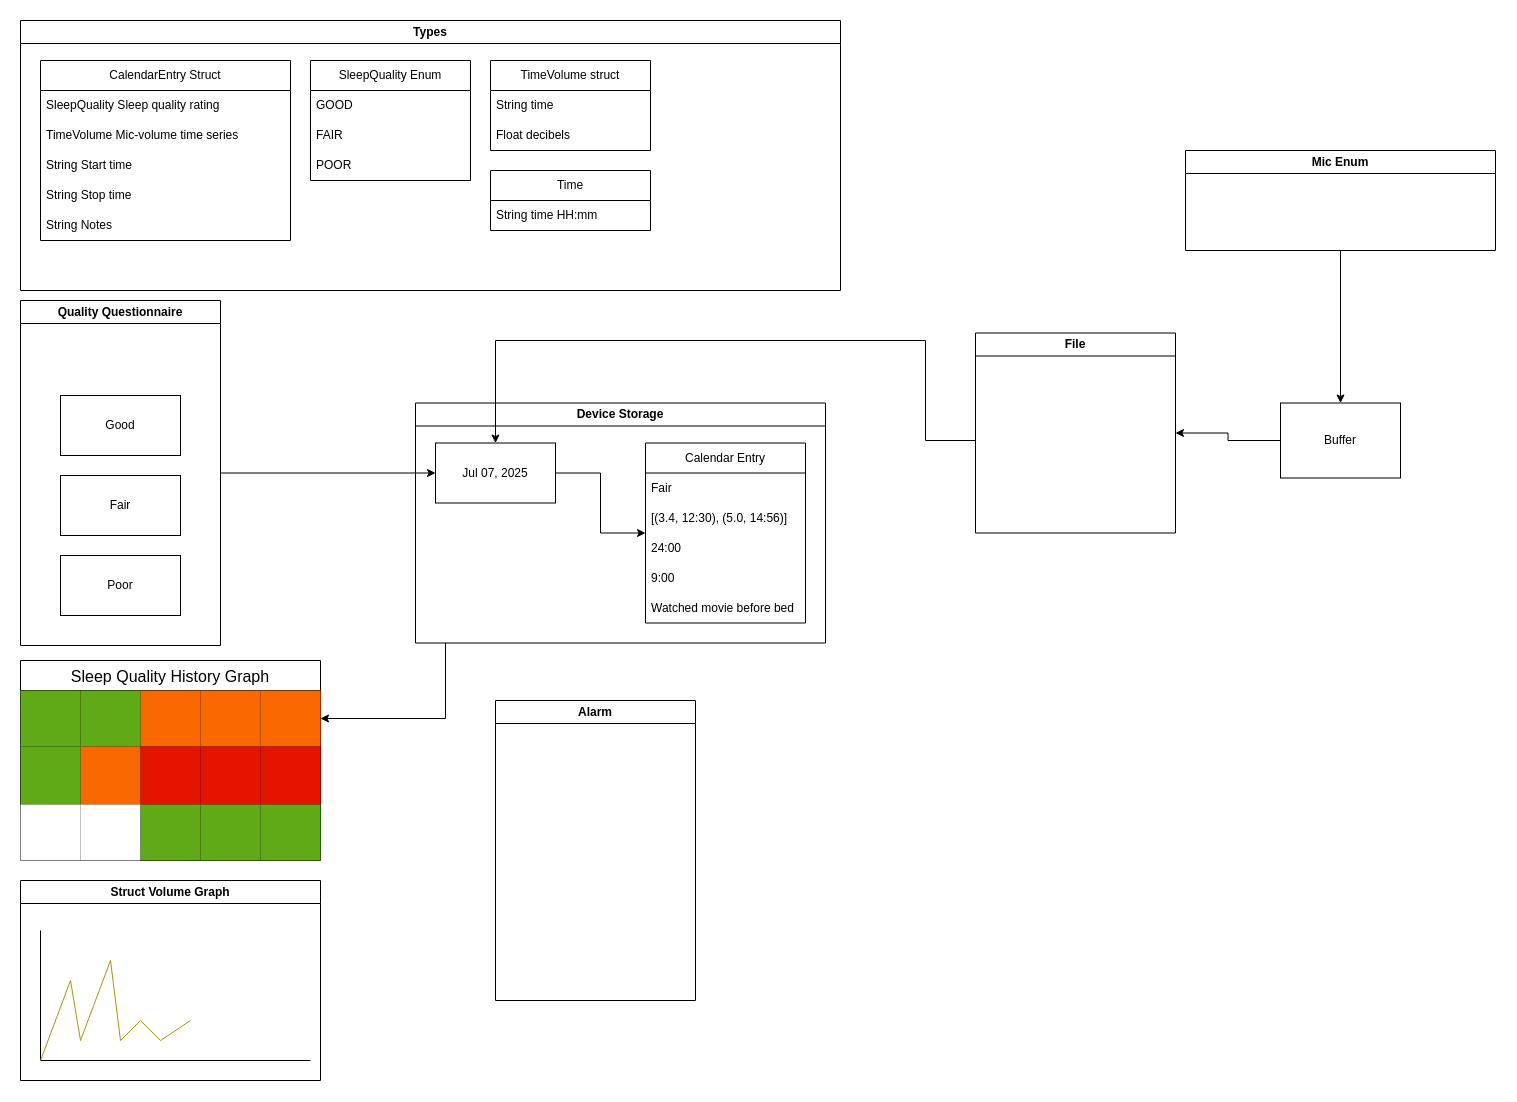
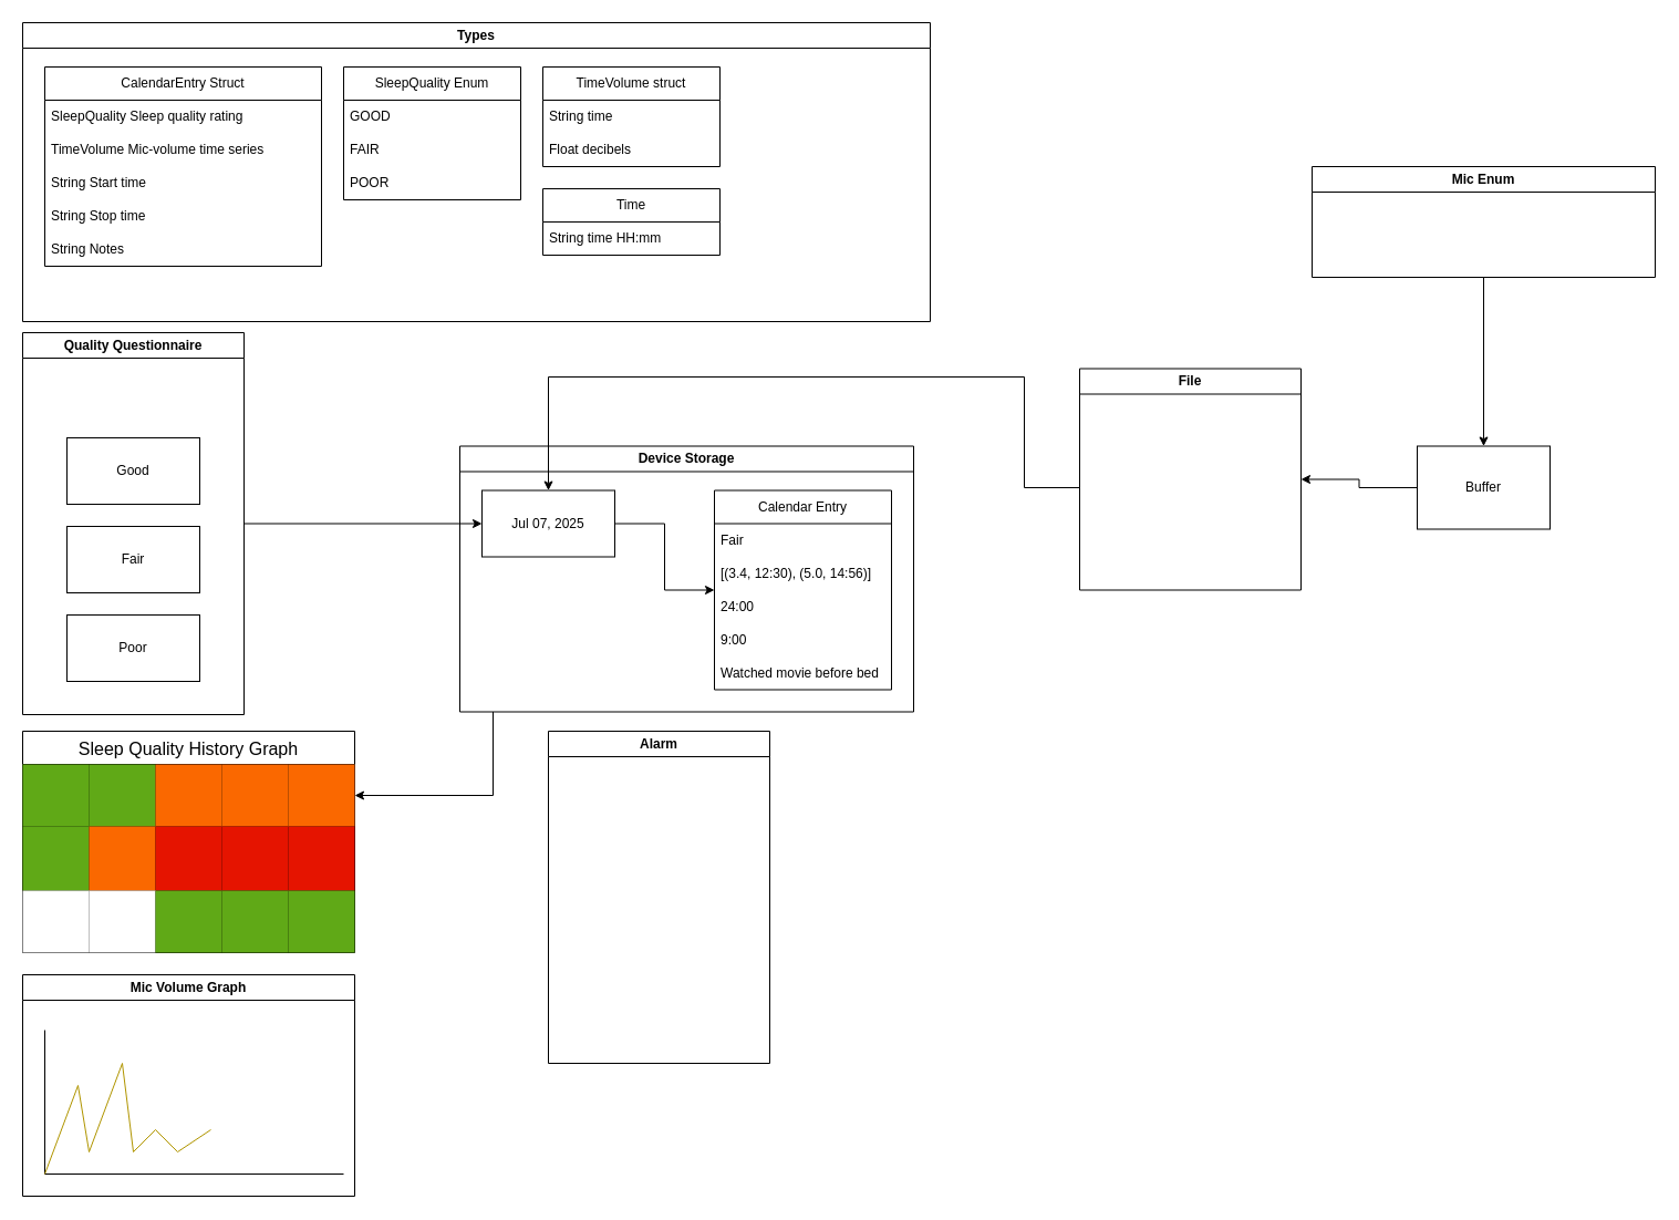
- <mxCell id="68" value="Alarm" style="swimlane;whiteSpace=wrap;html=1;startSize=23;" vertex="1" parent="1"><mxGeometry x="495" y="700" width="200" height="300" as="geometry" /></mxCell>
+ <mxCell id="68" value="Alarm" style="swimlane;whiteSpace=wrap;html=1;startSize=23;" vertex="1" parent="1"><mxGeometry x="495" y="660" width="200" height="300" as="geometry" /></mxCell>
- <mxCell id="52" value="Struct Volume Graph" style="swimlane;whiteSpace=wrap;html=1;" vertex="1" parent="1"><mxGeometry x="20" y="880" width="300" height="200" as="geometry" /></mxCell>
+ <mxCell id="52" value="Mic Volume Graph" style="swimlane;whiteSpace=wrap;html=1;" vertex="1" parent="1"><mxGeometry x="20" y="880" width="300" height="200" as="geometry" /></mxCell>
